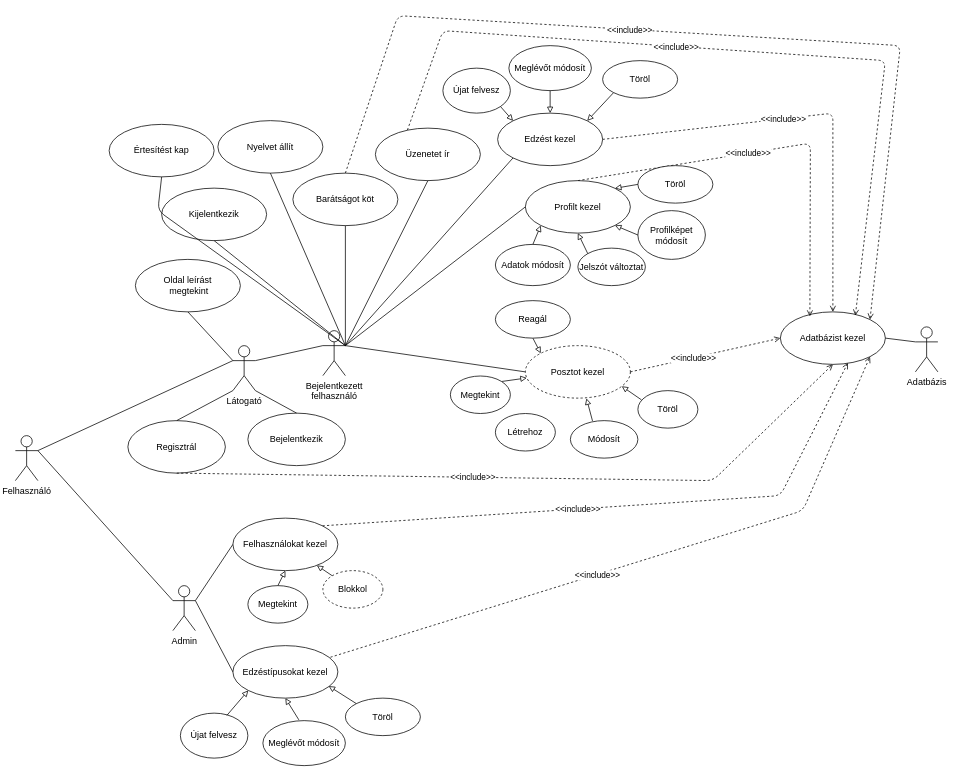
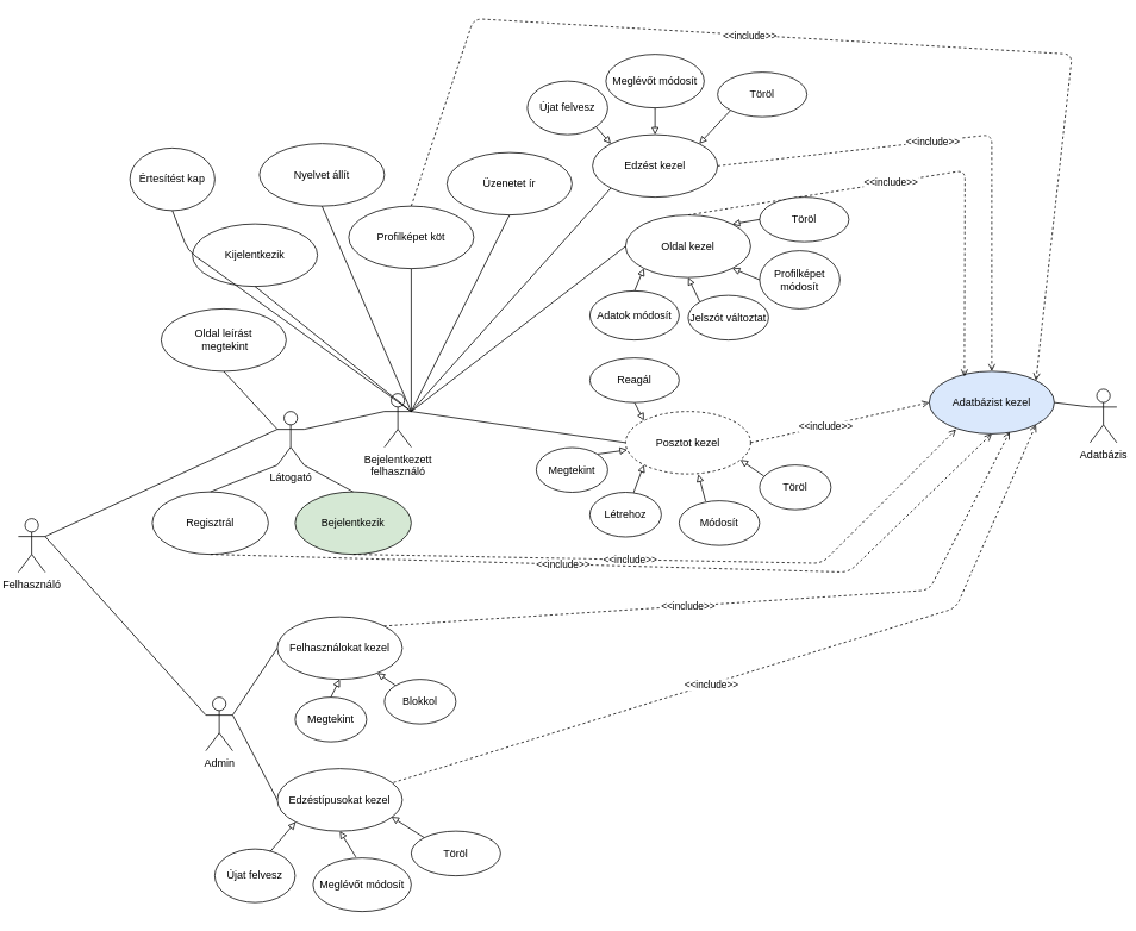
- <mxCell id="68" value="" style="endArrow=open;html=1;entryX=0.714;entryY=0.071;entryDx=0;entryDy=0;dashed=1;endFill=0;exitX=0.305;exitY=0.038;exitDx=0;exitDy=0;entryPerimeter=0;exitPerimeter=0;" parent="1" source="66" target="4" edge="1"><mxGeometry width="50" height="50" relative="1" as="geometry"><mxPoint x="890" y="770" as="sourcePoint" /><mxPoint x="1140.503" y="629.999" as="targetPoint" /><Array as="points"><mxPoint x="590" y="40" /><mxPoint x="1180" y="80" /></Array></mxGeometry></mxCell>
- <mxCell id="69" value="&amp;lt;&amp;lt;include&amp;gt;&amp;gt;" style="edgeLabel;html=1;align=center;verticalAlign=middle;resizable=0;points=[];" parent="68" vertex="1" connectable="0"><mxGeometry x="-0.158" relative="1" as="geometry"><mxPoint as="offset" /></mxGeometry></mxCell>
- <mxCell id="88" value="Értesítést kap" style="ellipse;whiteSpace=wrap;html=1;" vertex="1" parent="1"><mxGeometry x="145" y="165" width="140" height="70" as="geometry" /></mxCell>
+ <mxCell id="88" value="Értesítést kap" style="ellipse;whiteSpace=wrap;html=1;" vertex="1" parent="1"><mxGeometry x="145" y="165" width="95" height="70" as="geometry" /></mxCell>
- <mxCell id="62" value="Barátságot köt" style="ellipse;whiteSpace=wrap;html=1;" parent="1" vertex="1"><mxGeometry x="390" y="230" width="140" height="70" as="geometry" /></mxCell>
+ <mxCell id="62" value="Profilképet köt" style="ellipse;whiteSpace=wrap;html=1;" parent="1" vertex="1"><mxGeometry x="390" y="230" width="140" height="70" as="geometry" /></mxCell>
- <mxCell id="45" value="Profilt kezel" style="ellipse;whiteSpace=wrap;html=1;" parent="1" vertex="1"><mxGeometry x="700" y="240" width="140" height="70" as="geometry" /></mxCell>
+ <mxCell id="45" value="Oldal kezel" style="ellipse;whiteSpace=wrap;html=1;" parent="1" vertex="1"><mxGeometry x="700" y="240" width="140" height="70" as="geometry" /></mxCell>
- <mxCell id="4" value="Adatbázist kezel" style="ellipse;whiteSpace=wrap;html=1;" parent="1" vertex="1"><mxGeometry x="1040" y="415" width="140" height="70" as="geometry" /></mxCell>
+ <mxCell id="4" value="Adatbázist kezel" style="ellipse;whiteSpace=wrap;html=1;fillColor=#dae8fc;" parent="1" vertex="1"><mxGeometry x="1040" y="415" width="140" height="70" as="geometry" /></mxCell>
+ <mxCell id="49" value="" style="endArrow=block;html=1;endFill=0;entryX=0;entryY=1;entryDx=0;entryDy=0;" parent="1" source="50" target="48" edge="1"><mxGeometry width="50" height="50" relative="1" as="geometry"><mxPoint x="810" y="720" as="sourcePoint" /><mxPoint x="700" y="570" as="targetPoint" /></mxGeometry></mxCell>
- <mxCell id="14" value="Bejelentkezik" style="ellipse;whiteSpace=wrap;html=1;" parent="1" vertex="1"><mxGeometry x="330" y="550" width="130" height="70" as="geometry" /></mxCell>
+ <mxCell id="14" value="Bejelentkezik" style="ellipse;whiteSpace=wrap;html=1;fillColor=#d5e8d4;" parent="1" vertex="1"><mxGeometry x="330" y="550" width="130" height="70" as="geometry" /></mxCell>
- <mxCell id="12" value="Regisztrál" style="ellipse;whiteSpace=wrap;html=1;" parent="1" vertex="1"><mxGeometry x="170" y="560" width="130" height="70" as="geometry" /></mxCell>
+ <mxCell id="12" value="Regisztrál" style="ellipse;whiteSpace=wrap;html=1;" parent="1" vertex="1"><mxGeometry x="170" y="550" width="130" height="70" as="geometry" /></mxCell>
+ <mxCell id="24" value="" style="endArrow=open;html=1;exitX=0.5;exitY=1;exitDx=0;exitDy=0;dashed=1;endFill=0;entryX=0.214;entryY=0.929;entryDx=0;entryDy=0;entryPerimeter=0;" parent="1" source="14" target="4" edge="1"><mxGeometry width="50" height="50" relative="1" as="geometry"><mxPoint x="734" y="365" as="sourcePoint" /><mxPoint x="1100" y="550" as="targetPoint" /><Array as="points"><mxPoint x="920" y="630" /></Array></mxGeometry></mxCell>
+ <mxCell id="25" value="&amp;lt;&amp;lt;include&amp;gt;&amp;gt;" style="edgeLabel;html=1;align=center;verticalAlign=middle;resizable=0;points=[];" parent="24" vertex="1" connectable="0"><mxGeometry x="-0.158" relative="1" as="geometry"><mxPoint as="offset" /></mxGeometry></mxCell>
- <mxCell id="75" value="Blokkol" style="ellipse;whiteSpace=wrap;html=1;dashed=1;" parent="1" vertex="1"><mxGeometry x="430" y="760" width="80" height="50" as="geometry" /></mxCell>
+ <mxCell id="75" value="Blokkol" style="ellipse;whiteSpace=wrap;html=1;" parent="1" vertex="1"><mxGeometry x="430" y="760" width="80" height="50" as="geometry" /></mxCell>
